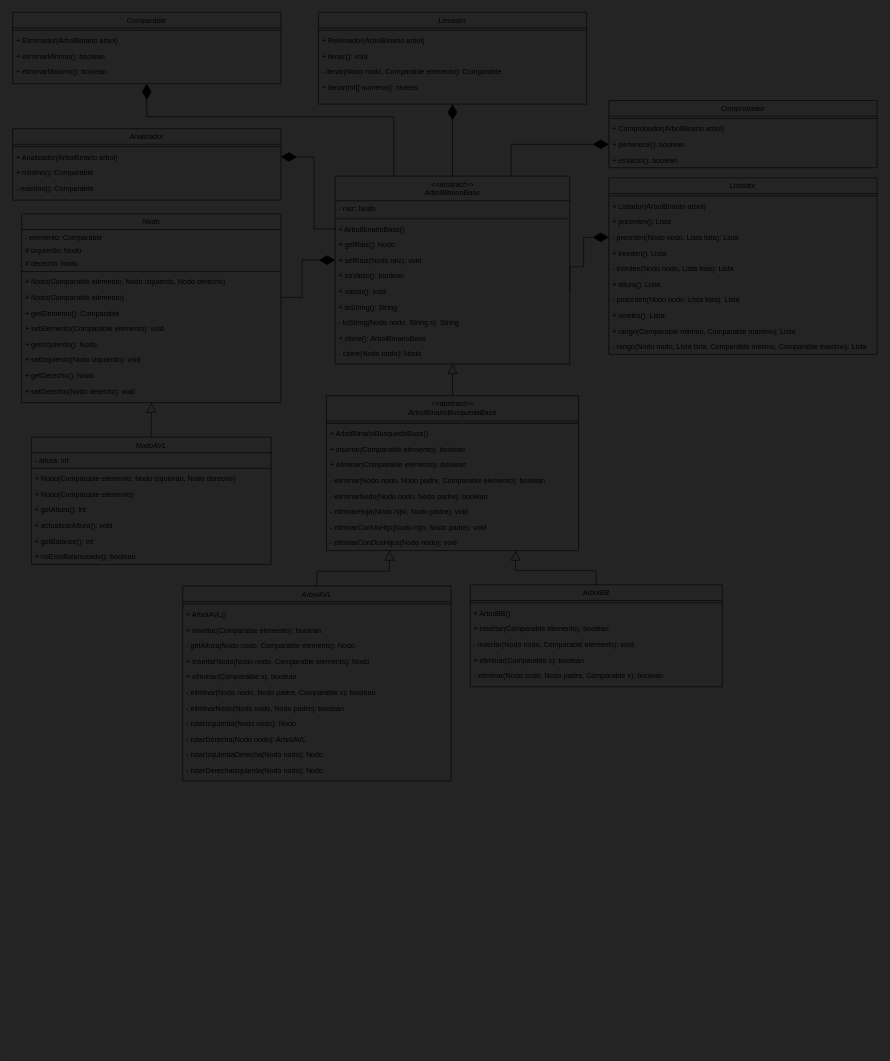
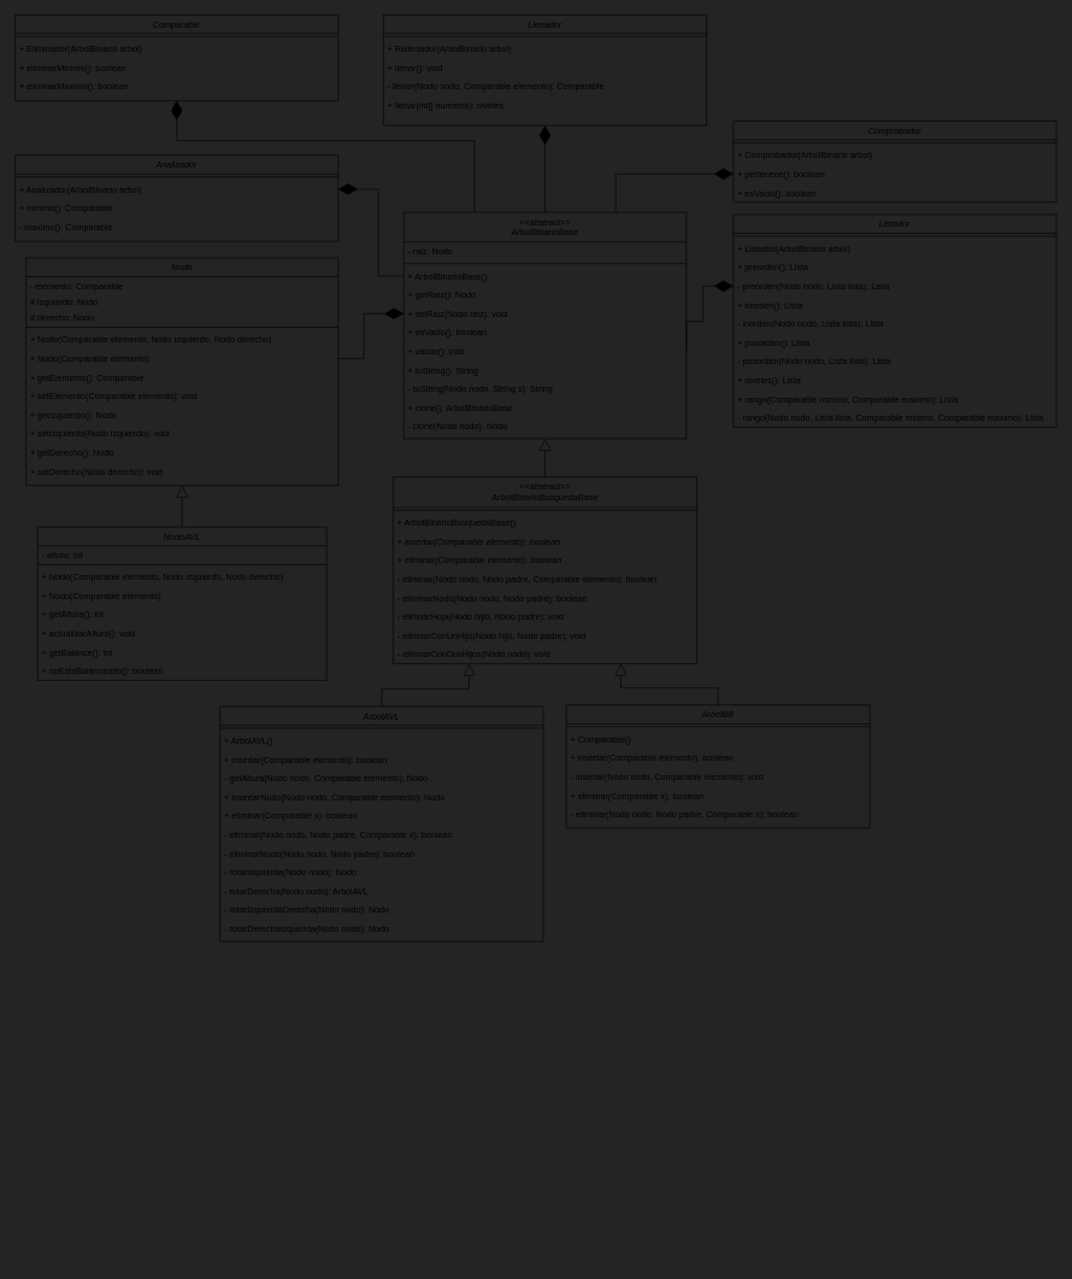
- <mxCell id="68" value="+ altura(): Lista" style="text;align=left;verticalAlign=top;spacingLeft=4;spacingRight=4;overflow=hidden;rotatable=0;points=[[0,0.5],[1,0.5]];portConstraint=eastwest;" parent="61" vertex="1"><mxGeometry y="164" width="447" height="26" as="geometry" /></mxCell>
+ <mxCell id="68" value="+ posorden(): Lista" style="text;align=left;verticalAlign=top;spacingLeft=4;spacingRight=4;overflow=hidden;rotatable=0;points=[[0,0.5],[1,0.5]];portConstraint=eastwest;" parent="61" vertex="1"><mxGeometry y="164" width="447" height="26" as="geometry" /></mxCell>
- <mxCell id="44" value="+ ArbolBB()" style="text;align=left;verticalAlign=top;spacingLeft=4;spacingRight=4;overflow=hidden;rotatable=0;points=[[0,0.5],[1,0.5]];portConstraint=eastwest;" parent="42" vertex="1"><mxGeometry y="34" width="420" height="26" as="geometry" /></mxCell>
+ <mxCell id="44" value="+ Comparable()" style="text;align=left;verticalAlign=top;spacingLeft=4;spacingRight=4;overflow=hidden;rotatable=0;points=[[0,0.5],[1,0.5]];portConstraint=eastwest;" parent="42" vertex="1"><mxGeometry y="34" width="420" height="26" as="geometry" /></mxCell>
